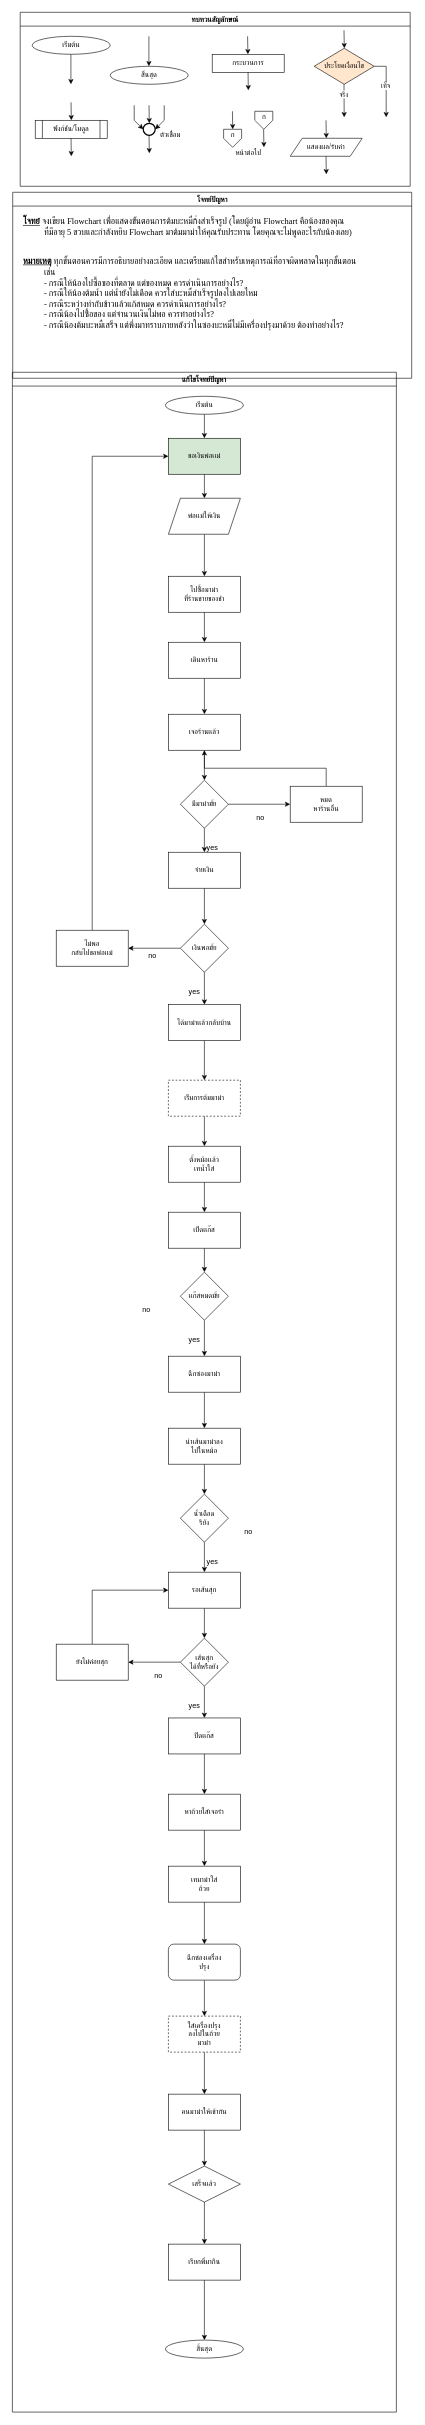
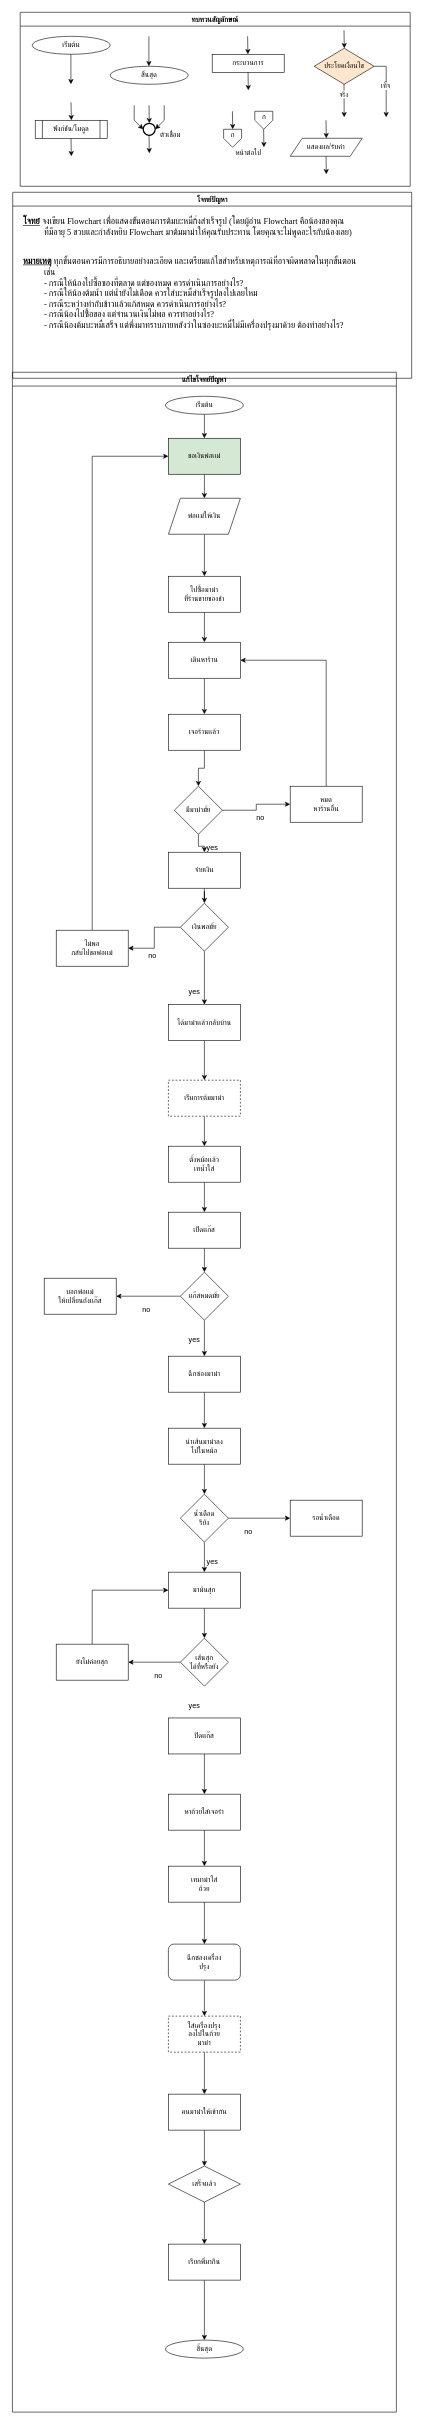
- <mxCell id="54" style="edgeStyle=orthogonalEdgeStyle;rounded=0;orthogonalLoop=1;jettySize=auto;html=1;exitX=0.5;exitY=0;exitDx=0;exitDy=0;" edge="1" parent="35" source="55" target="48"><mxGeometry relative="1" as="geometry" /></mxCell>
+ <mxCell id="54" style="edgeStyle=orthogonalEdgeStyle;rounded=0;orthogonalLoop=1;jettySize=auto;html=1;exitX=0.5;exitY=0;exitDx=0;exitDy=0;entryX=1;entryY=0.5;entryDx=0;entryDy=0;" edge="1" parent="35" source="55" target="46"><mxGeometry relative="1" as="geometry" /></mxCell>
- <mxCell id="51" value="มีมาม่ามั้ย" style="rhombus;whiteSpace=wrap;html=1;" vertex="1" parent="35"><mxGeometry x="280" y="680" width="80" height="80" as="geometry" /></mxCell>
+ <mxCell id="51" value="มีมาม่ามั้ย" style="rhombus;whiteSpace=wrap;html=1;" vertex="1" parent="35"><mxGeometry x="270" y="690" width="80" height="80" as="geometry" /></mxCell>
- <mxCell id="58" value="เงินพอมั้ย" style="rhombus;whiteSpace=wrap;html=1;" vertex="1" parent="35"><mxGeometry x="280" y="920" width="80" height="80" as="geometry" /></mxCell>
+ <mxCell id="58" value="เงินพอมั้ย" style="rhombus;whiteSpace=wrap;html=1;" vertex="1" parent="35"><mxGeometry x="280" y="885" width="80" height="80" as="geometry" /></mxCell>
+ <mxCell id="74" value="บอกพ่อเเม่&lt;div&gt;ให้เปลี่ยนถังเเก๊ส&lt;/div&gt;" style="rounded=0;whiteSpace=wrap;html=1;" vertex="1" parent="35"><mxGeometry x="53" y="1510" width="120" height="60" as="geometry" /></mxCell>
+ <mxCell id="69" style="edgeStyle=orthogonalEdgeStyle;rounded=0;orthogonalLoop=1;jettySize=auto;html=1;entryX=1;entryY=0.5;entryDx=0;entryDy=0;" edge="1" parent="35" source="71" target="74"><mxGeometry relative="1" as="geometry" /></mxCell>
+ <mxCell id="77" style="edgeStyle=orthogonalEdgeStyle;rounded=0;orthogonalLoop=1;jettySize=auto;html=1;exitX=1;exitY=0.5;exitDx=0;exitDy=0;" edge="1" parent="35" source="79" target="80"><mxGeometry relative="1" as="geometry" /></mxCell>
+ <mxCell id="80" value="รอน้ำเดือด" style="rounded=0;whiteSpace=wrap;html=1;" vertex="1" parent="35"><mxGeometry x="463" y="1880" width="120" height="60" as="geometry" /></mxCell>
- <mxCell id="82" value="รอเส้นสุก" style="rounded=0;whiteSpace=wrap;html=1;" vertex="1" parent="35"><mxGeometry x="260" y="2000" width="120" height="60" as="geometry" /></mxCell>
+ <mxCell id="82" value="มาม้นสุก" style="rounded=0;whiteSpace=wrap;html=1;" vertex="1" parent="35"><mxGeometry x="260" y="2000" width="120" height="60" as="geometry" /></mxCell>
- <mxCell id="83" style="edgeStyle=orthogonalEdgeStyle;rounded=0;orthogonalLoop=1;jettySize=auto;html=1;entryX=0.5;entryY=0;entryDx=0;entryDy=0;" edge="1" parent="35" source="85" target="89"><mxGeometry relative="1" as="geometry" /></mxCell>
